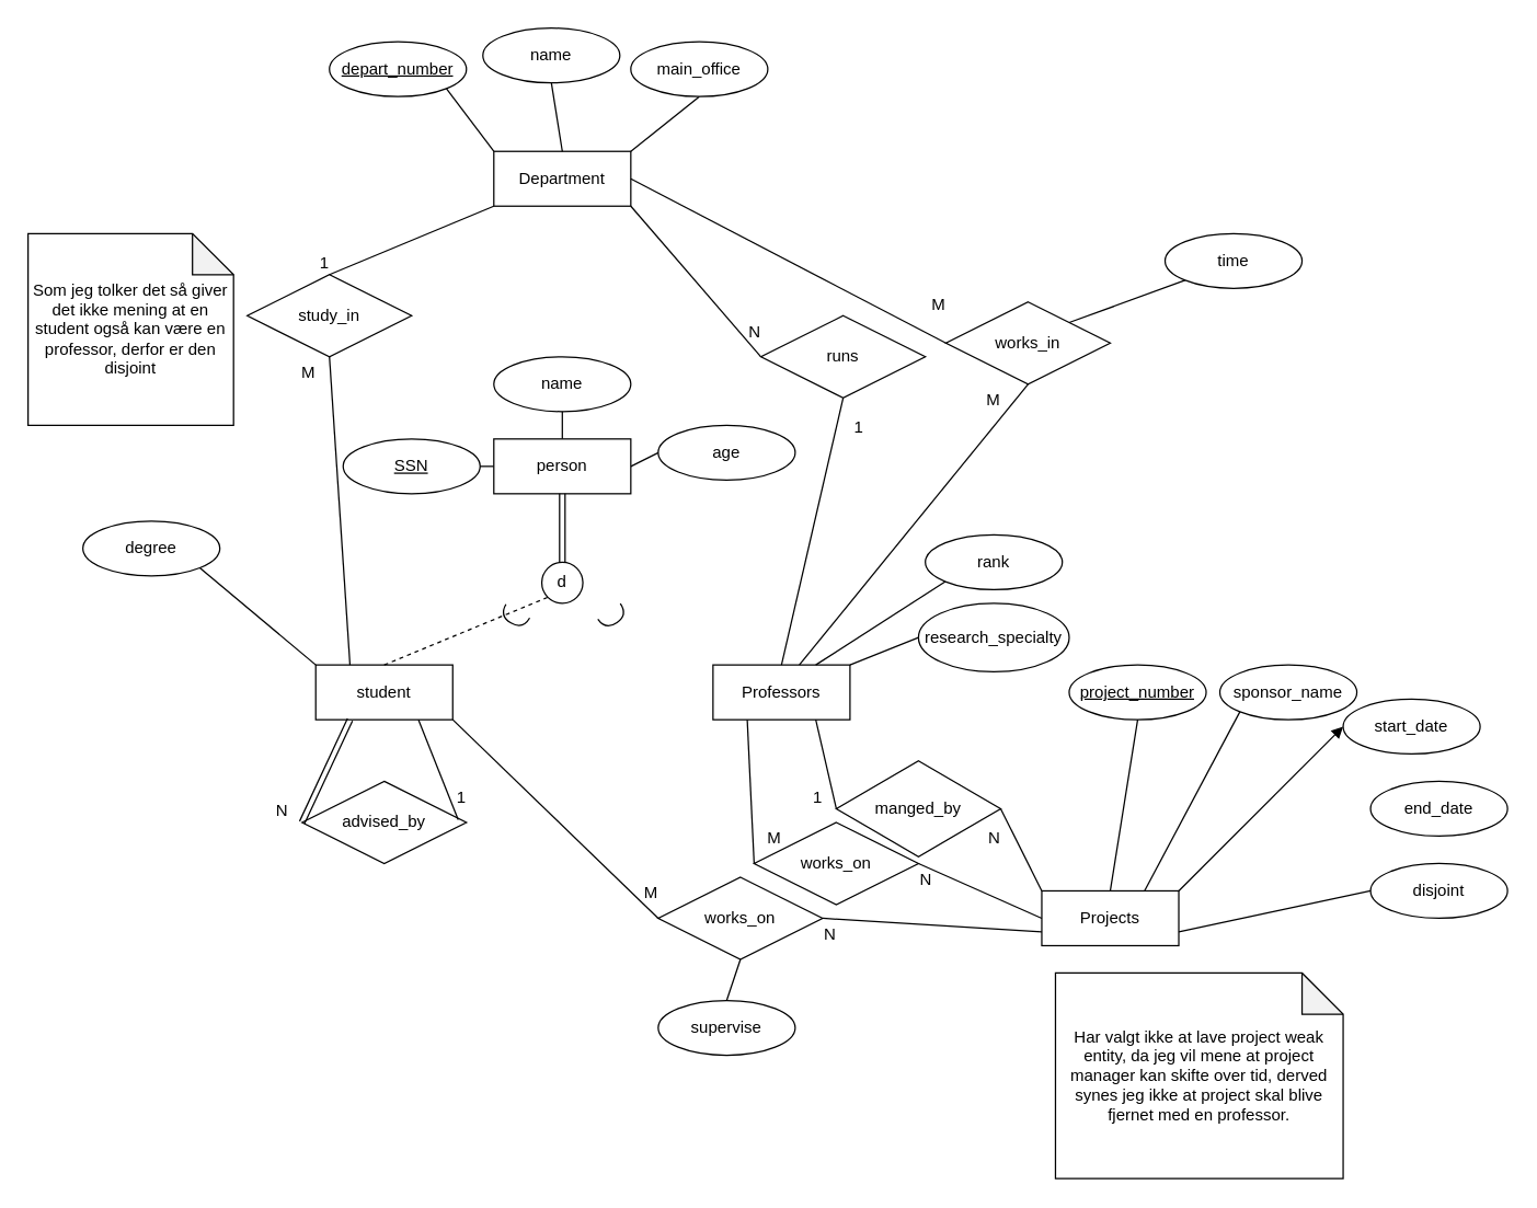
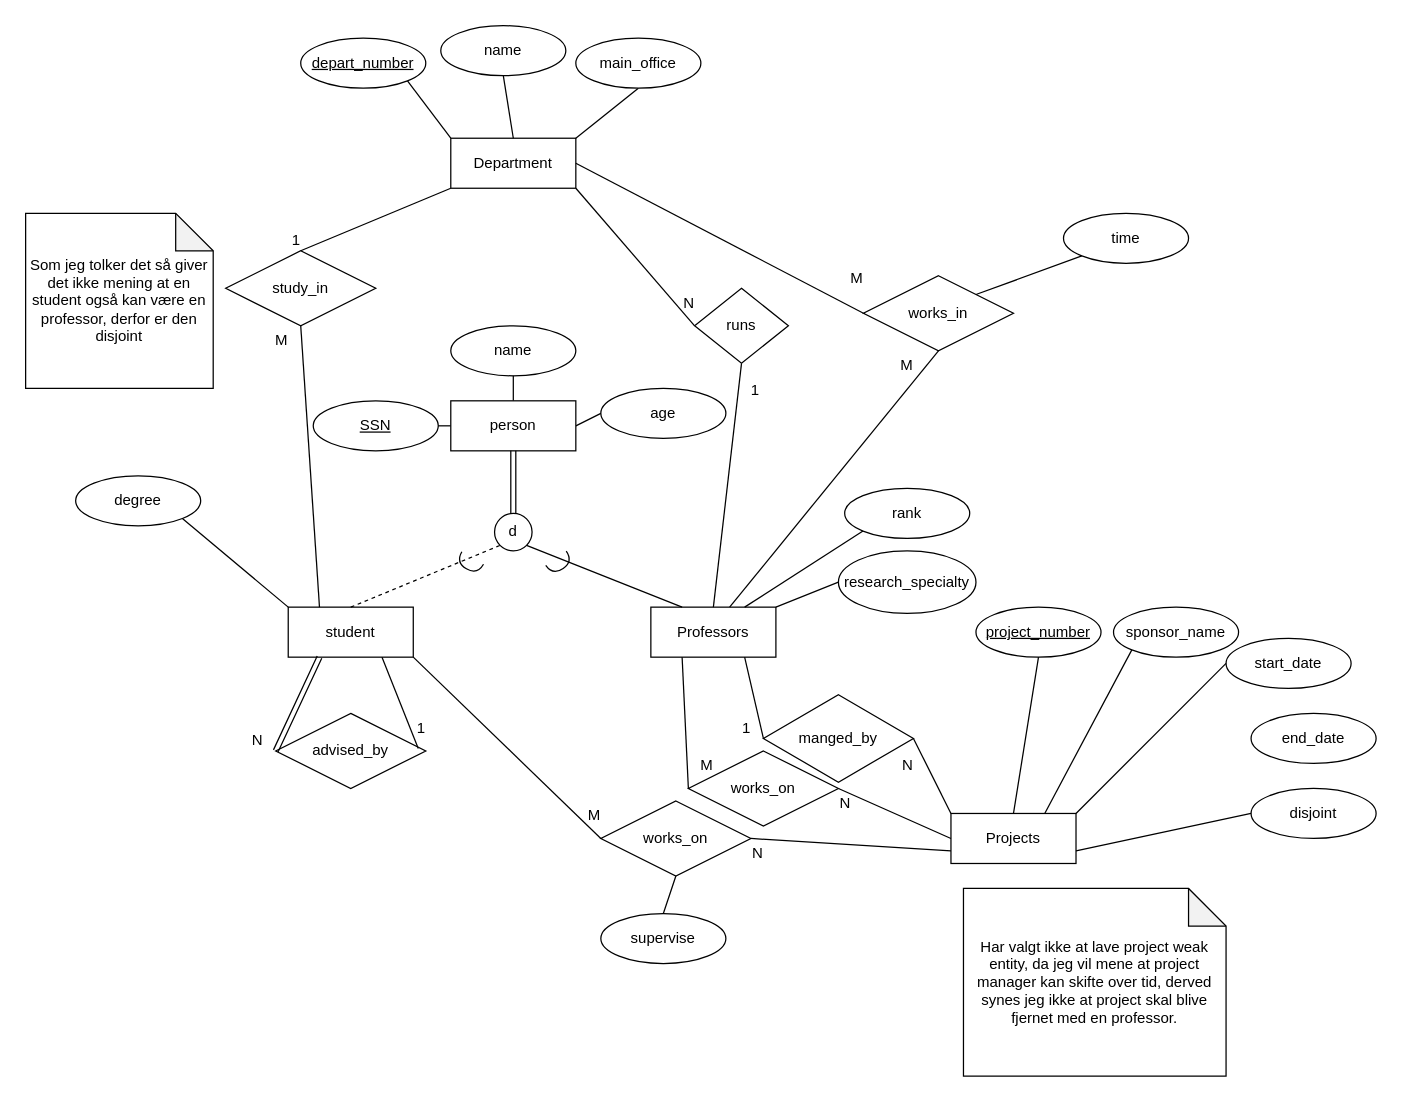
- <mxCell id="59" value="runs" style="shape=rhombus;perimeter=rhombusPerimeter;whiteSpace=wrap;html=1;align=center;" vertex="1" parent="1"><mxGeometry x="555" y="230" width="120" height="60" as="geometry" /></mxCell>
+ <mxCell id="59" value="runs" style="shape=rhombus;perimeter=rhombusPerimeter;whiteSpace=wrap;html=1;align=center;" vertex="1" parent="1"><mxGeometry x="555" y="230" width="75" height="60" as="geometry" /></mxCell>
+ <mxCell id="28" value="" style="endArrow=none;html=1;exitX=0.25;exitY=0;exitDx=0;exitDy=0;entryX=1;entryY=1;entryDx=0;entryDy=0;" edge="1" parent="1" source="2" target="24"><mxGeometry width="50" height="50" relative="1" as="geometry"><mxPoint x="290" y="495" as="sourcePoint" /><mxPoint x="409.393" y="375.607" as="targetPoint" /></mxGeometry></mxCell>
- <mxCell id="20" value="" style="endArrow=block;html=1;entryX=0;entryY=0.5;entryDx=0;entryDy=0;exitX=1;exitY=0;exitDx=0;exitDy=0;" edge="1" parent="1" source="3" target="10"><mxGeometry width="50" height="50" relative="1" as="geometry"><mxPoint x="830" y="760" as="sourcePoint" /><mxPoint x="880" y="710" as="targetPoint" /></mxGeometry></mxCell>
+ <mxCell id="20" value="" style="endArrow=none;html=1;entryX=0;entryY=0.5;entryDx=0;entryDy=0;exitX=1;exitY=0;exitDx=0;exitDy=0;" edge="1" parent="1" source="3" target="10"><mxGeometry width="50" height="50" relative="1" as="geometry"><mxPoint x="830" y="760" as="sourcePoint" /><mxPoint x="880" y="710" as="targetPoint" /></mxGeometry></mxCell>
